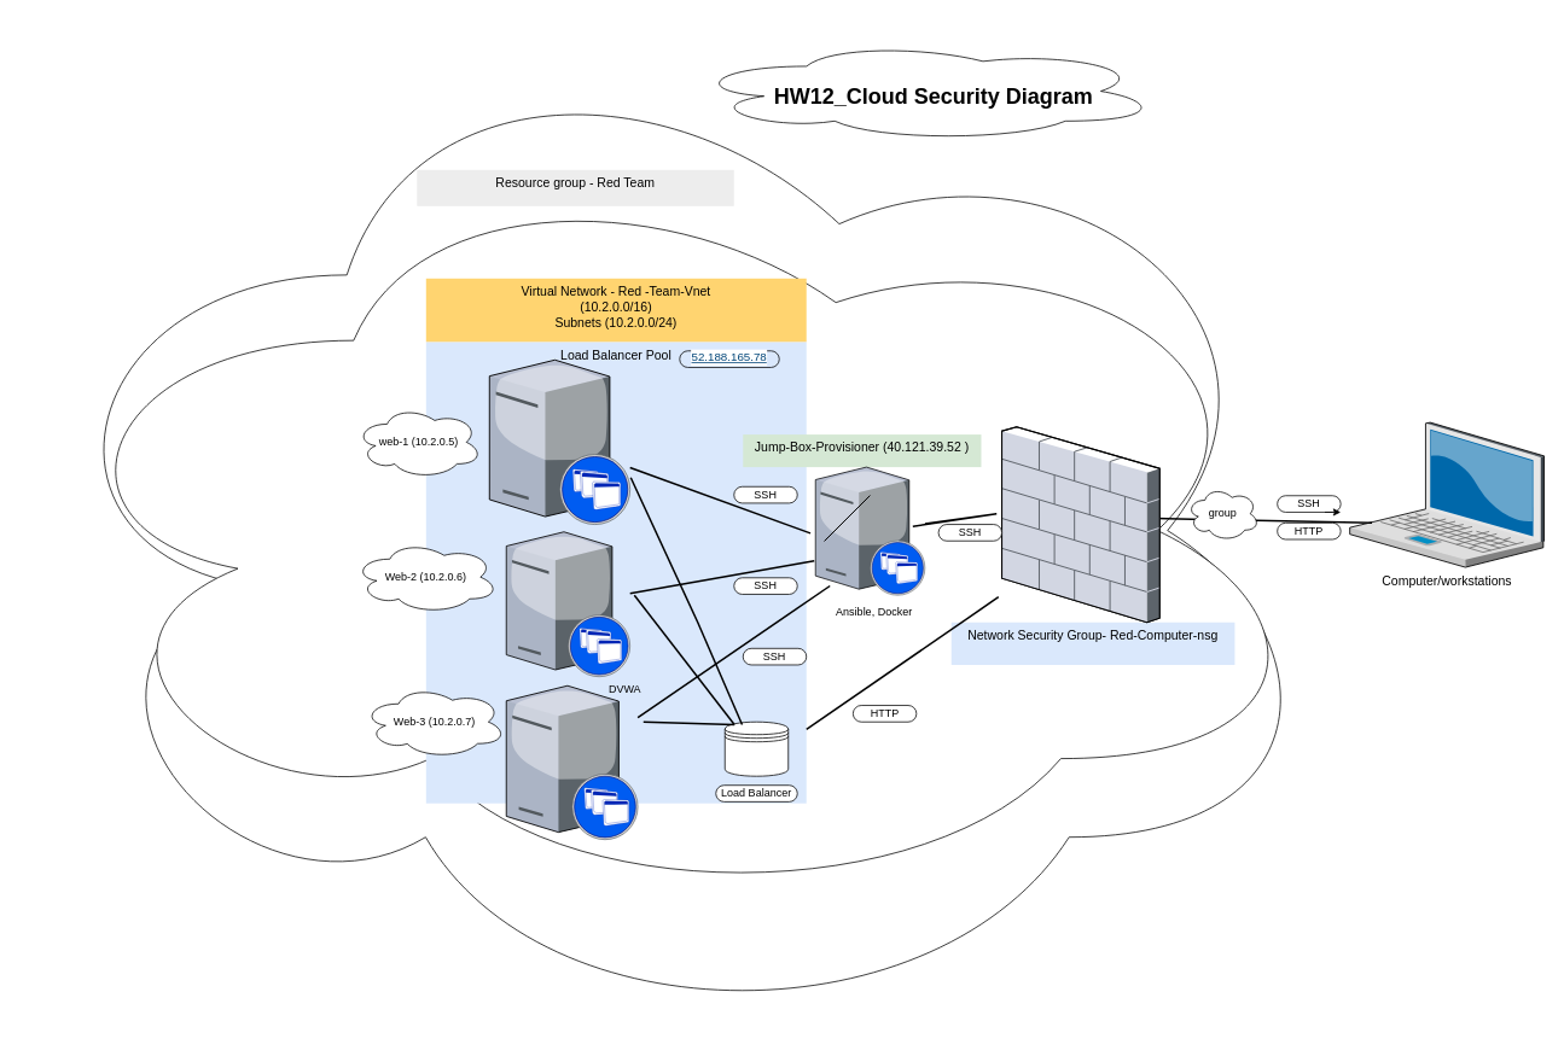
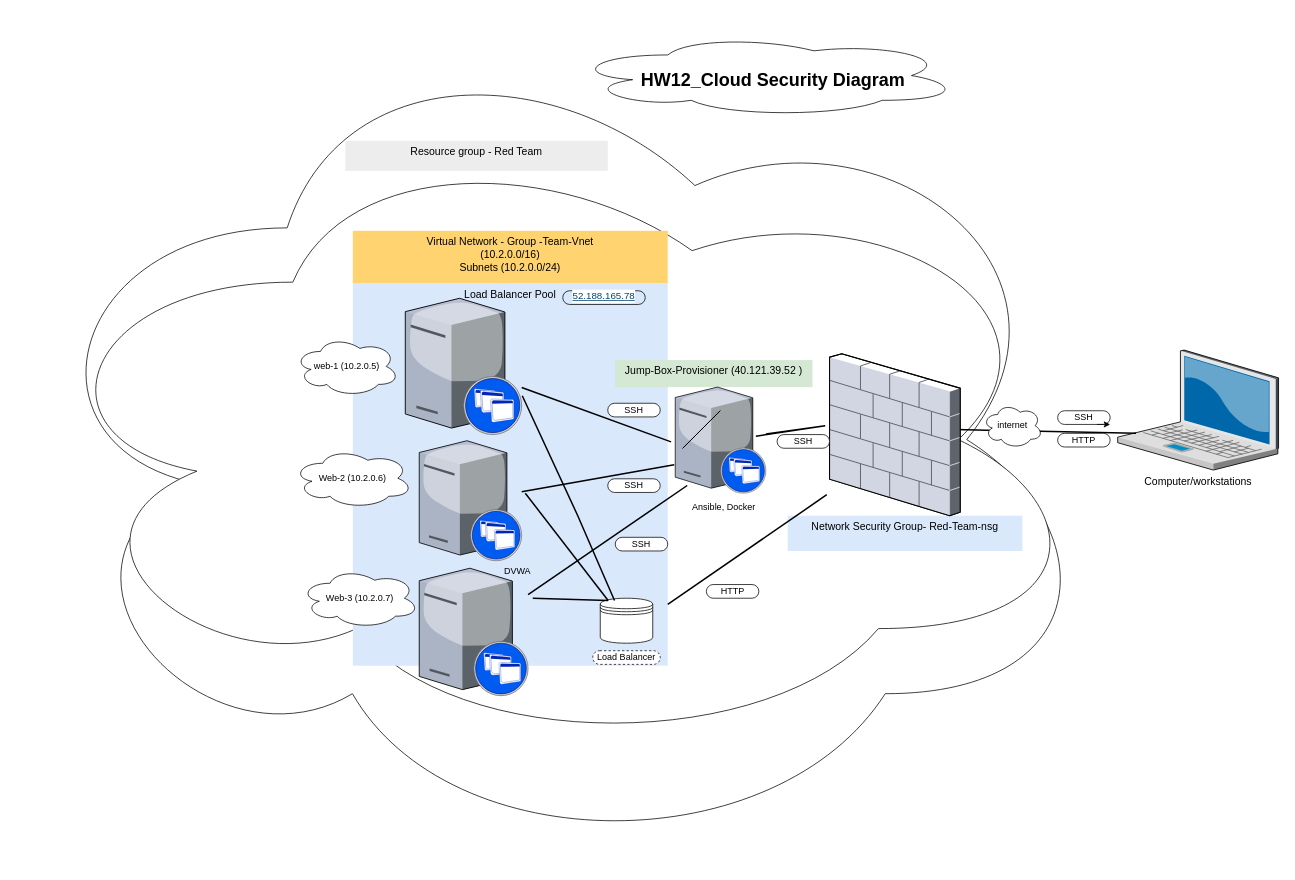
- <mxCell id="9" value="Virtual Network - Red -Team-Vnet&lt;br&gt;(10.2.0.0/16)&lt;br&gt;Subnets (10.2.0.0/24)" style="whiteSpace=wrap;html=1;fillColor=#FFD470;gradientColor=none;fontSize=14;strokeColor=none;verticalAlign=top;" parent="1" vertex="1"><mxGeometry x="470" y="307" width="420" height="70" as="geometry" /></mxCell>
+ <mxCell id="9" value="Virtual Network - Group -Team-Vnet&lt;br&gt;(10.2.0.0/16)&lt;br&gt;Subnets (10.2.0.0/24)" style="whiteSpace=wrap;html=1;fillColor=#FFD470;gradientColor=none;fontSize=14;strokeColor=none;verticalAlign=top;" parent="1" vertex="1"><mxGeometry x="470" y="307" width="420" height="70" as="geometry" /></mxCell>
- <mxCell id="43" value="group" style="ellipse;shape=cloud;whiteSpace=wrap;html=1;" parent="1" vertex="1"><mxGeometry x="1310" y="537" width="80" height="60" as="geometry" /></mxCell>
+ <mxCell id="43" value="internet" style="ellipse;shape=cloud;whiteSpace=wrap;html=1;" parent="1" vertex="1"><mxGeometry x="1310" y="537" width="80" height="60" as="geometry" /></mxCell>
- <mxCell id="8" value="Network Security Group- Red-Computer-nsg" style="whiteSpace=wrap;html=1;fillColor=#dae8fc;fontSize=14;strokeColor=none;verticalAlign=top;" parent="1" vertex="1"><mxGeometry x="1050" y="687" width="313" height="47" as="geometry" /></mxCell>
+ <mxCell id="8" value="Network Security Group- Red-Team-nsg" style="whiteSpace=wrap;html=1;fillColor=#dae8fc;fontSize=14;strokeColor=none;verticalAlign=top;" parent="1" vertex="1"><mxGeometry x="1050" y="687" width="313" height="47" as="geometry" /></mxCell>
- <mxCell id="40" value="Load Balancer" style="rounded=1;whiteSpace=wrap;html=1;arcSize=50;" parent="1" vertex="1"><mxGeometry x="790" y="867" width="90" height="18.24" as="geometry" /></mxCell>
+ <mxCell id="40" value="Load Balancer" style="rounded=1;whiteSpace=wrap;html=1;arcSize=50;dashed=1;" parent="1" vertex="1"><mxGeometry x="790" y="867" width="90" height="18.24" as="geometry" /></mxCell>
